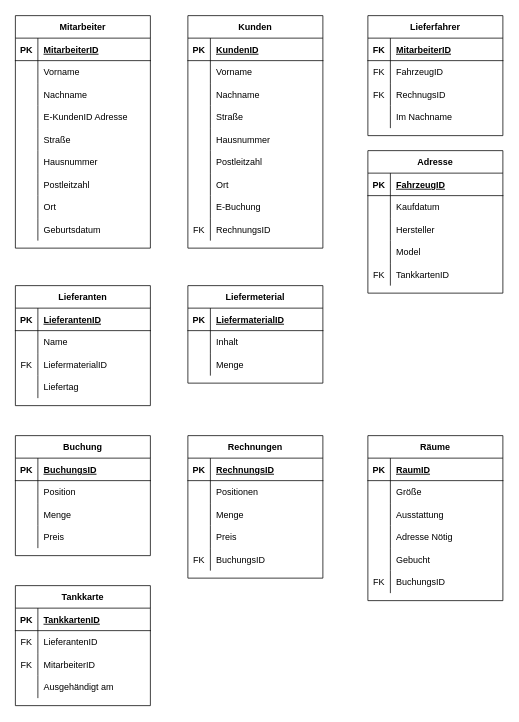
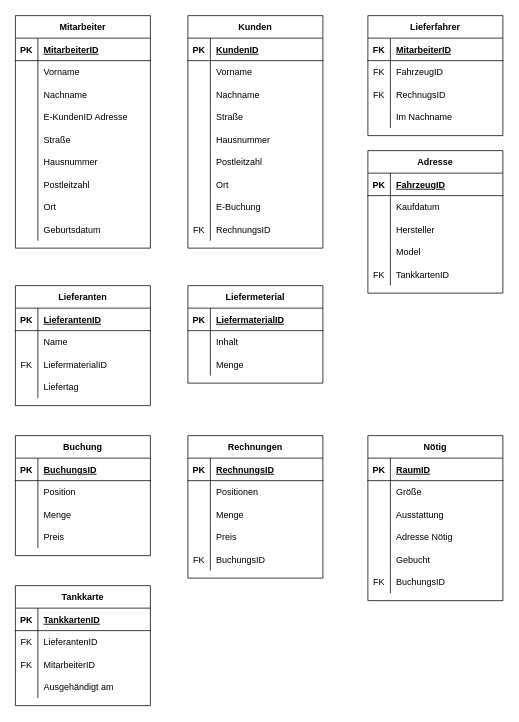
- <mxCell id="97" value="Räume" style="shape=table;startSize=30;container=1;collapsible=1;childLayout=tableLayout;fixedRows=1;rowLines=0;fontStyle=1;align=center;resizeLast=1;" vertex="1" parent="1"><mxGeometry x="490" y="580" width="180" height="220" as="geometry" /></mxCell>
+ <mxCell id="97" value="Nötig" style="shape=table;startSize=30;container=1;collapsible=1;childLayout=tableLayout;fixedRows=1;rowLines=0;fontStyle=1;align=center;resizeLast=1;" vertex="1" parent="1"><mxGeometry x="490" y="580" width="180" height="220" as="geometry" /></mxCell>
